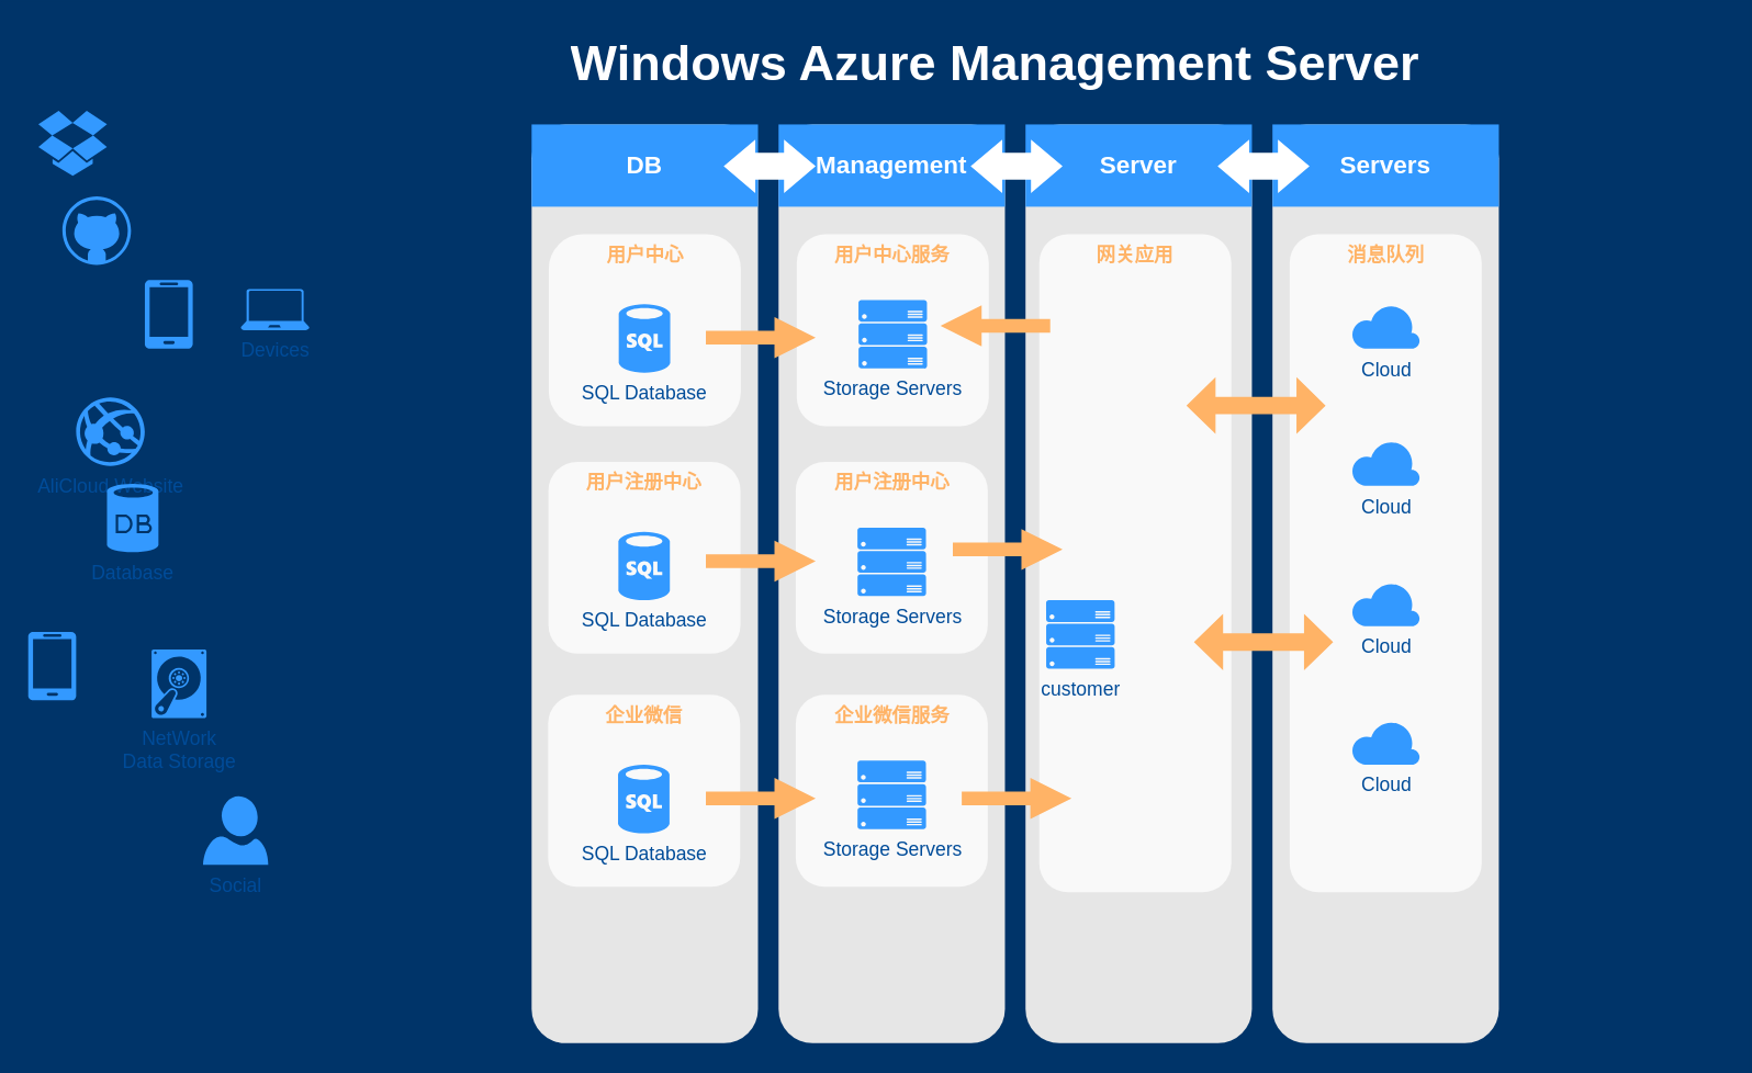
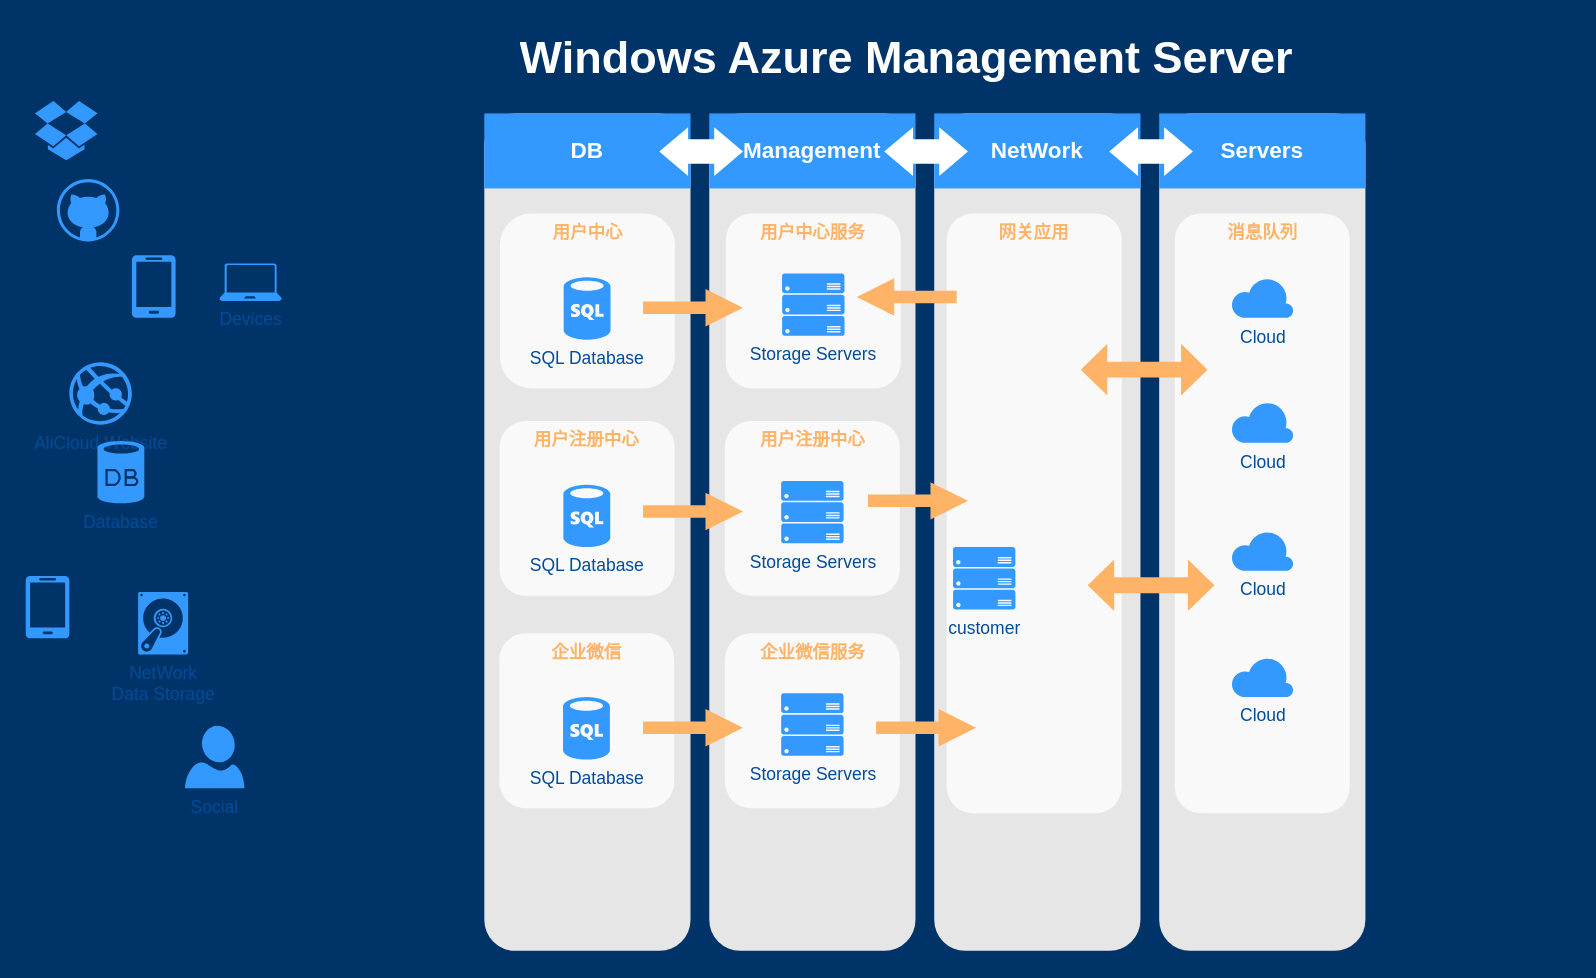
- <mxCell id="8" value="Server" style="whiteSpace=wrap;html=1;dashed=1;strokeColor=none;strokeWidth=2;fillColor=#3399FF;fontFamily=Helvetica;fontSize=18;fontColor=#FFFFFF;fontStyle=1" parent="1" vertex="1"><mxGeometry x="747" y="90" width="165" height="60" as="geometry" /></mxCell>
+ <mxCell id="8" value="NetWork" style="whiteSpace=wrap;html=1;dashed=1;strokeColor=none;strokeWidth=2;fillColor=#3399FF;fontFamily=Helvetica;fontSize=18;fontColor=#FFFFFF;fontStyle=1" parent="1" vertex="1"><mxGeometry x="747" y="90" width="165" height="60" as="geometry" /></mxCell>
